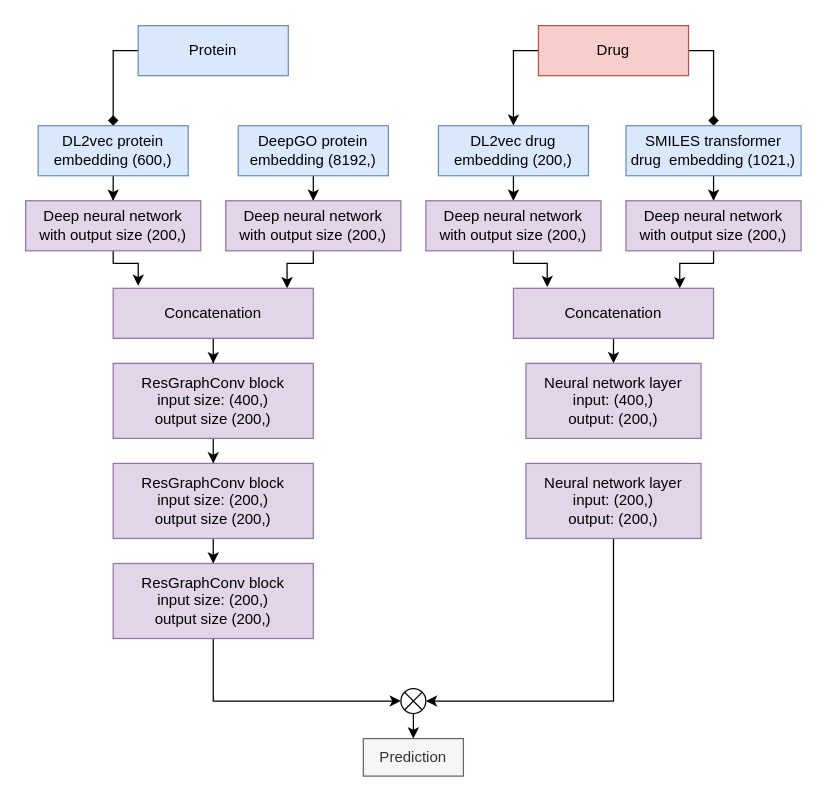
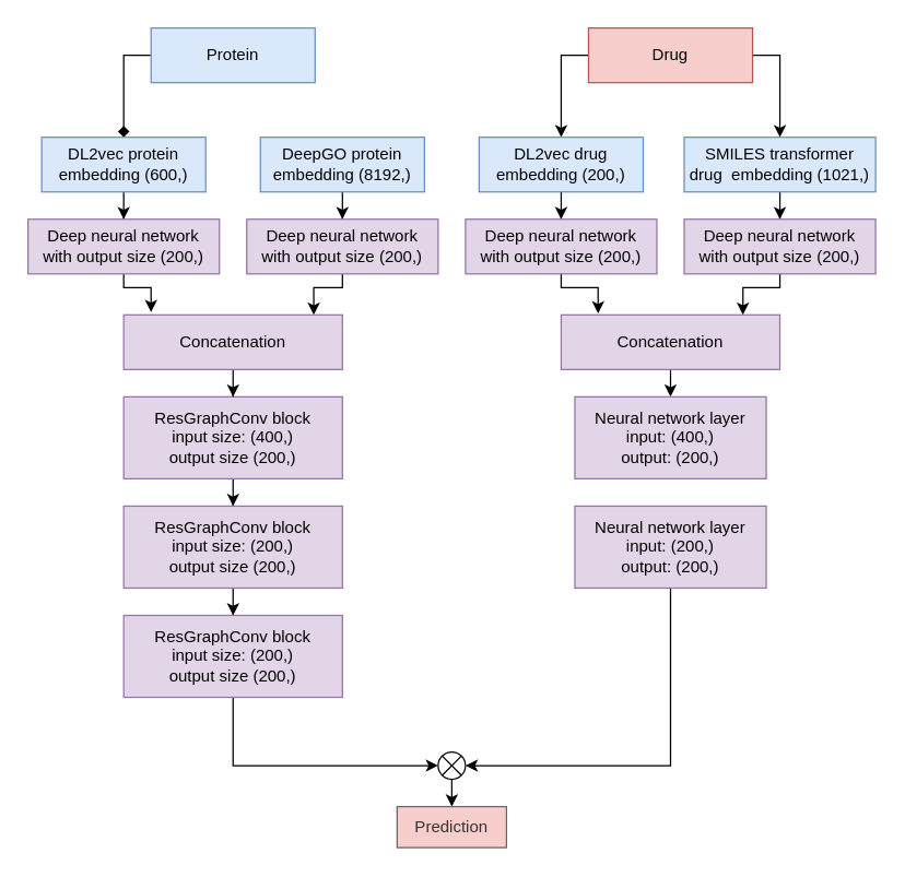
- <mxCell id="21" style="edgeStyle=orthogonalEdgeStyle;rounded=0;orthogonalLoop=1;jettySize=auto;html=1;entryX=0.5;entryY=0;entryDx=0;entryDy=0;endArrow=diamond;" edge="1" parent="1" source="22" target="26"><mxGeometry relative="1" as="geometry"><Array as="points"><mxPoint x="570" y="40" /></Array></mxGeometry></mxCell>
+ <mxCell id="21" style="edgeStyle=orthogonalEdgeStyle;rounded=0;orthogonalLoop=1;jettySize=auto;html=1;entryX=0.5;entryY=0;entryDx=0;entryDy=0;" edge="1" parent="1" source="22" target="26"><mxGeometry relative="1" as="geometry"><Array as="points"><mxPoint x="570" y="40" /></Array></mxGeometry></mxCell>
- <mxCell id="38" value="Prediction" style="rounded=0;whiteSpace=wrap;html=1;fillColor=#f5f5f5;strokeColor=#666666;fontColor=#333333;" vertex="1" parent="1"><mxGeometry x="290" y="590" width="80" height="30" as="geometry" /></mxCell>
+ <mxCell id="38" value="Prediction" style="rounded=0;whiteSpace=wrap;html=1;fillColor=#f8cecc;strokeColor=#666666;fontColor=#333333;" vertex="1" parent="1"><mxGeometry x="290" y="590" width="80" height="30" as="geometry" /></mxCell>
